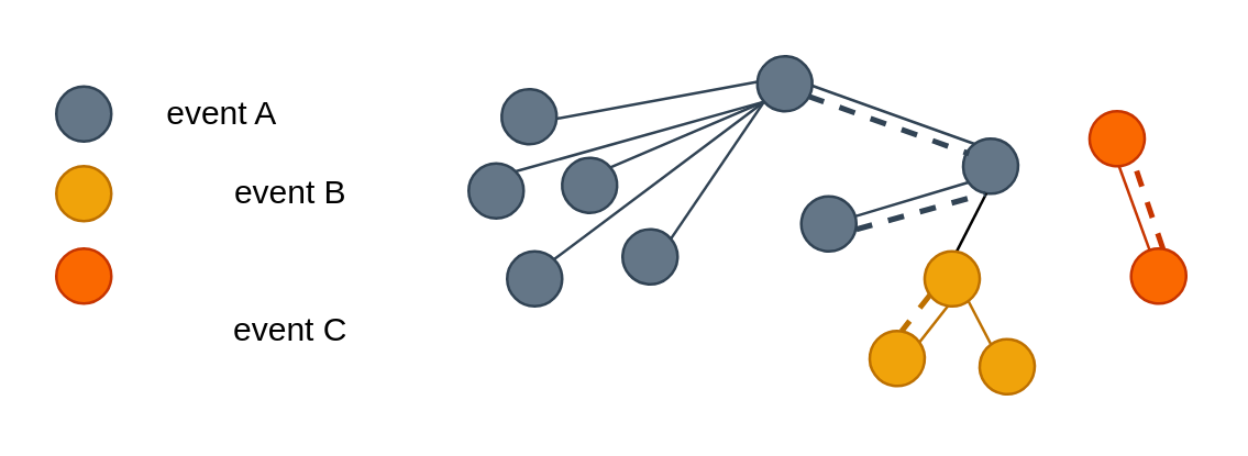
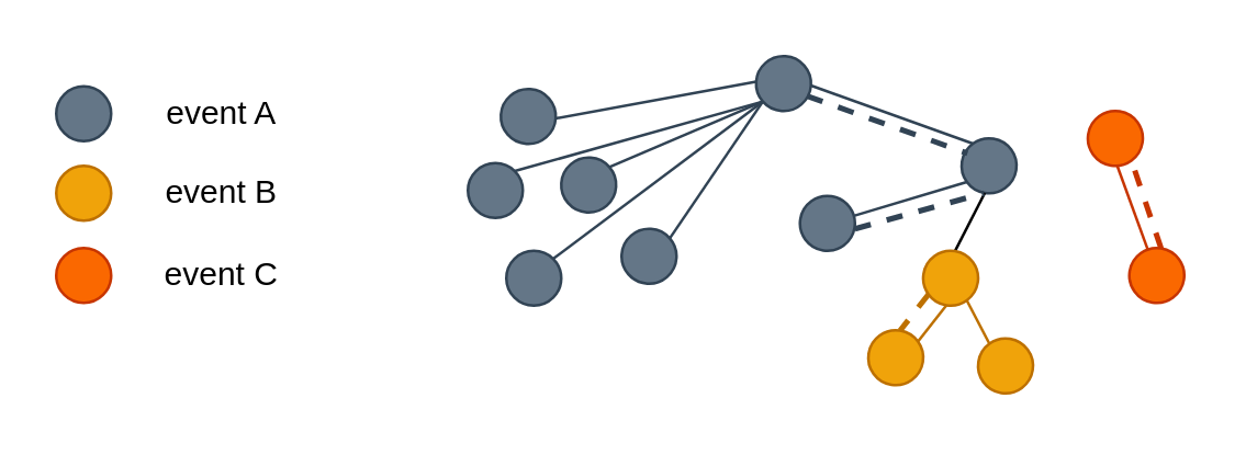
- <mxCell id="30" value="event B" style="text;html=1;align=center;verticalAlign=middle;resizable=0;points=[];autosize=1;" parent="1" vertex="1"><mxGeometry x="75" y="60" width="60" height="20" as="geometry" /></mxCell>
+ <mxCell id="30" value="event B" style="text;html=1;align=center;verticalAlign=middle;resizable=0;points=[];autosize=1;" parent="1" vertex="1"><mxGeometry x="50" y="60" width="60" height="20" as="geometry" /></mxCell>
- <mxCell id="36" value="event C" style="text;html=1;align=center;verticalAlign=middle;resizable=0;points=[];autosize=1;" vertex="1" parent="1"><mxGeometry x="75" y="110" width="60" height="20" as="geometry" /></mxCell>
+ <mxCell id="36" value="event C" style="text;html=1;align=center;verticalAlign=middle;resizable=0;points=[];autosize=1;" vertex="1" parent="1"><mxGeometry x="50" y="90" width="60" height="20" as="geometry" /></mxCell>
